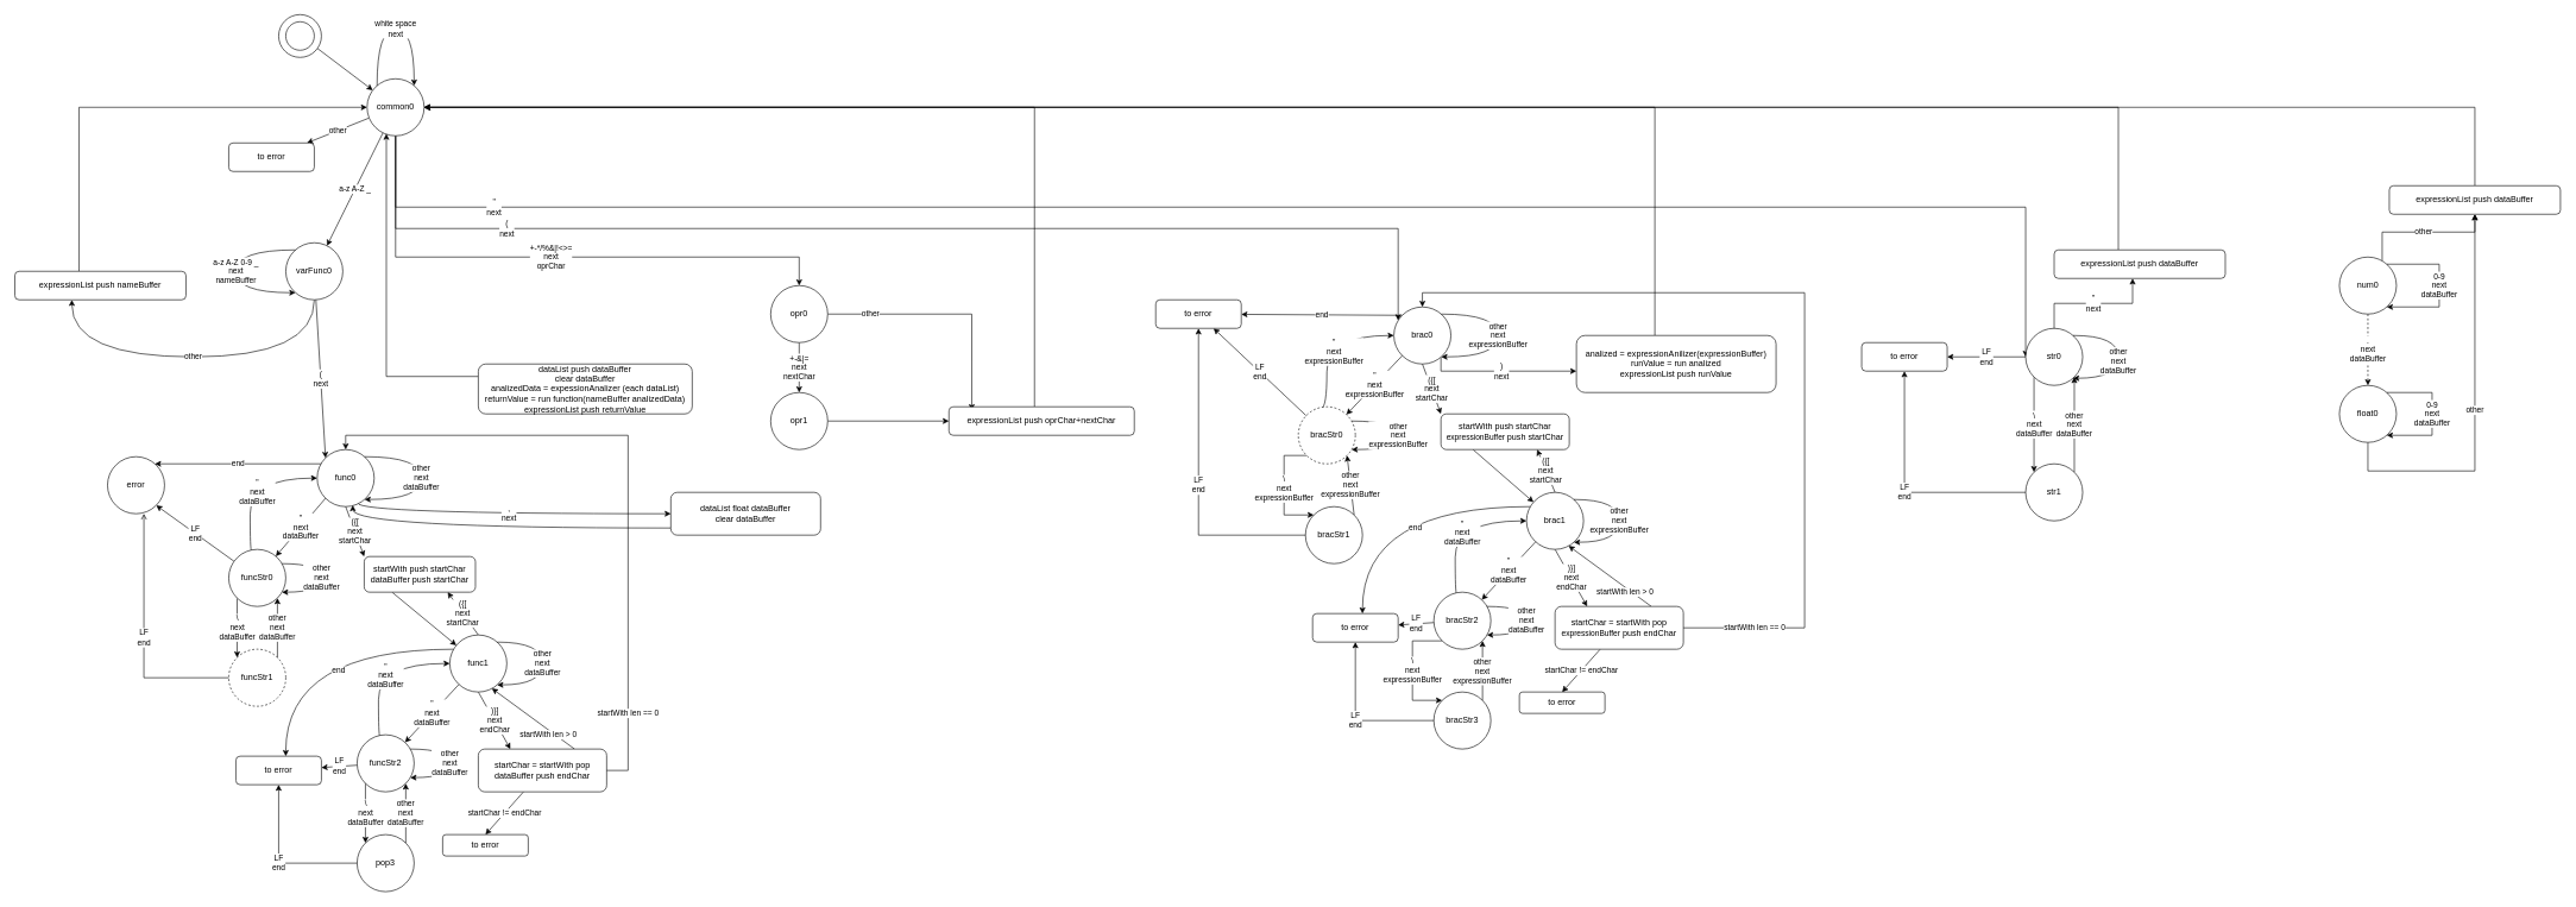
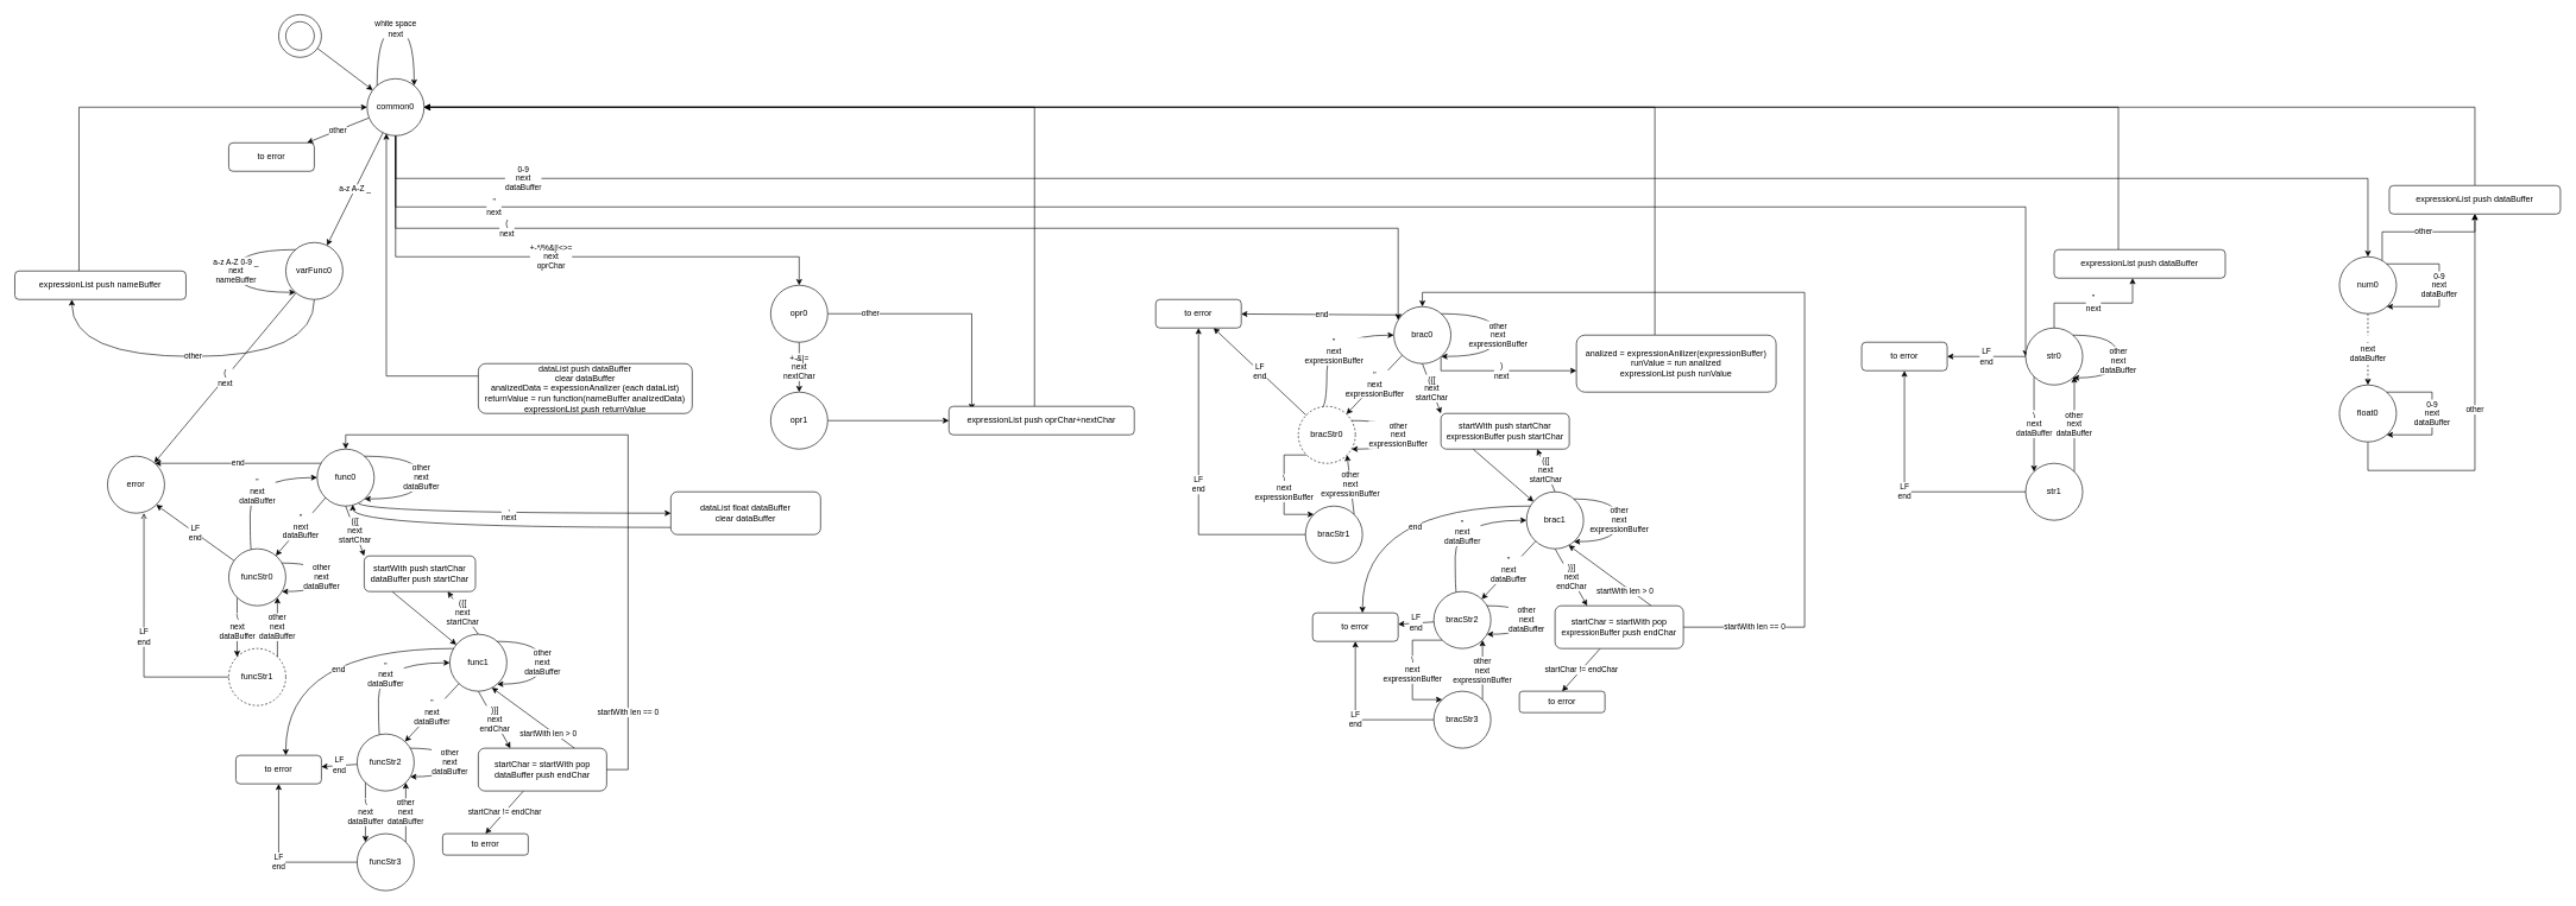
+ <mxCell id="6" value="0-9&lt;div&gt;next&lt;/div&gt;&lt;div&gt;dataBuffer&lt;/div&gt;" style="edgeStyle=orthogonalEdgeStyle;rounded=0;orthogonalLoop=1;jettySize=auto;html=1;" parent="1" source="8" target="118" edge="1"><mxGeometry x="-0.837" relative="1" as="geometry"><Array as="points"><mxPoint x="554" y="250" /><mxPoint x="3320" y="250" /></Array><mxPoint as="offset" /></mxGeometry></mxCell>
- <mxCell id="12" value="(&lt;br&gt;next" style="rounded=0;orthogonalLoop=1;jettySize=auto;html=1;entryX=0;entryY=0;entryDx=0;entryDy=0;" parent="1" source="14" target="19" edge="1"><mxGeometry relative="1" as="geometry" /></mxCell>
+ <mxCell id="12" value="(&lt;br&gt;next" style="rounded=0;orthogonalLoop=1;jettySize=auto;html=1;" parent="1" source="14" target="25" edge="1"><mxGeometry relative="1" as="geometry" /></mxCell>
- <mxCell id="43" value="pop3" style="ellipse;whiteSpace=wrap;html=1;aspect=fixed;" parent="1" vertex="1"><mxGeometry x="500" y="1170" width="80" height="80" as="geometry" /></mxCell>
+ <mxCell id="43" value="funcStr3" style="ellipse;whiteSpace=wrap;html=1;aspect=fixed;" parent="1" vertex="1"><mxGeometry x="500" y="1170" width="80" height="80" as="geometry" /></mxCell>
